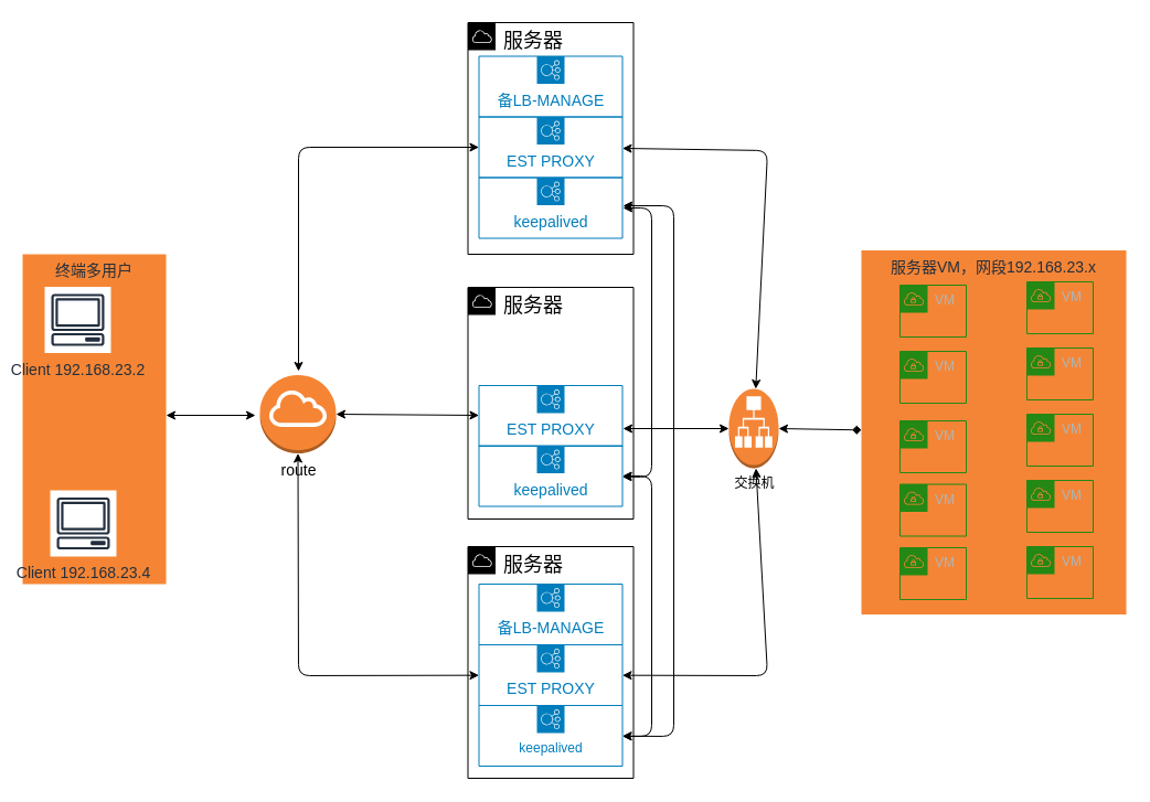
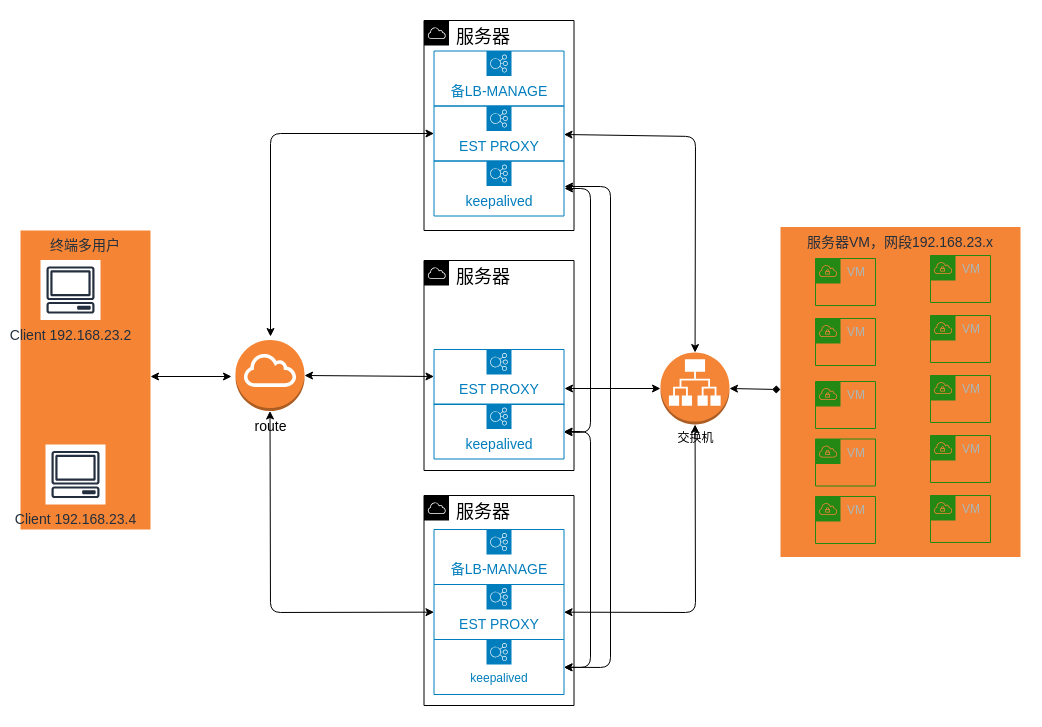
- <mxCell id="12" value="交换机" style="outlineConnect=0;dashed=0;verticalLabelPosition=bottom;verticalAlign=top;align=center;html=1;shape=mxgraph.aws3.application_load_balancer;fillColor=#F58536;gradientColor=none;" vertex="1" parent="1"><mxGeometry x="660" y="352" width="45" height="72" as="geometry" /></mxCell>
+ <mxCell id="12" value="交换机" style="outlineConnect=0;dashed=0;verticalLabelPosition=bottom;verticalAlign=top;align=center;html=1;shape=mxgraph.aws3.application_load_balancer;fillColor=#F58536;gradientColor=none;" vertex="1" parent="1"><mxGeometry x="660" y="352" width="69" height="72" as="geometry" /></mxCell>
